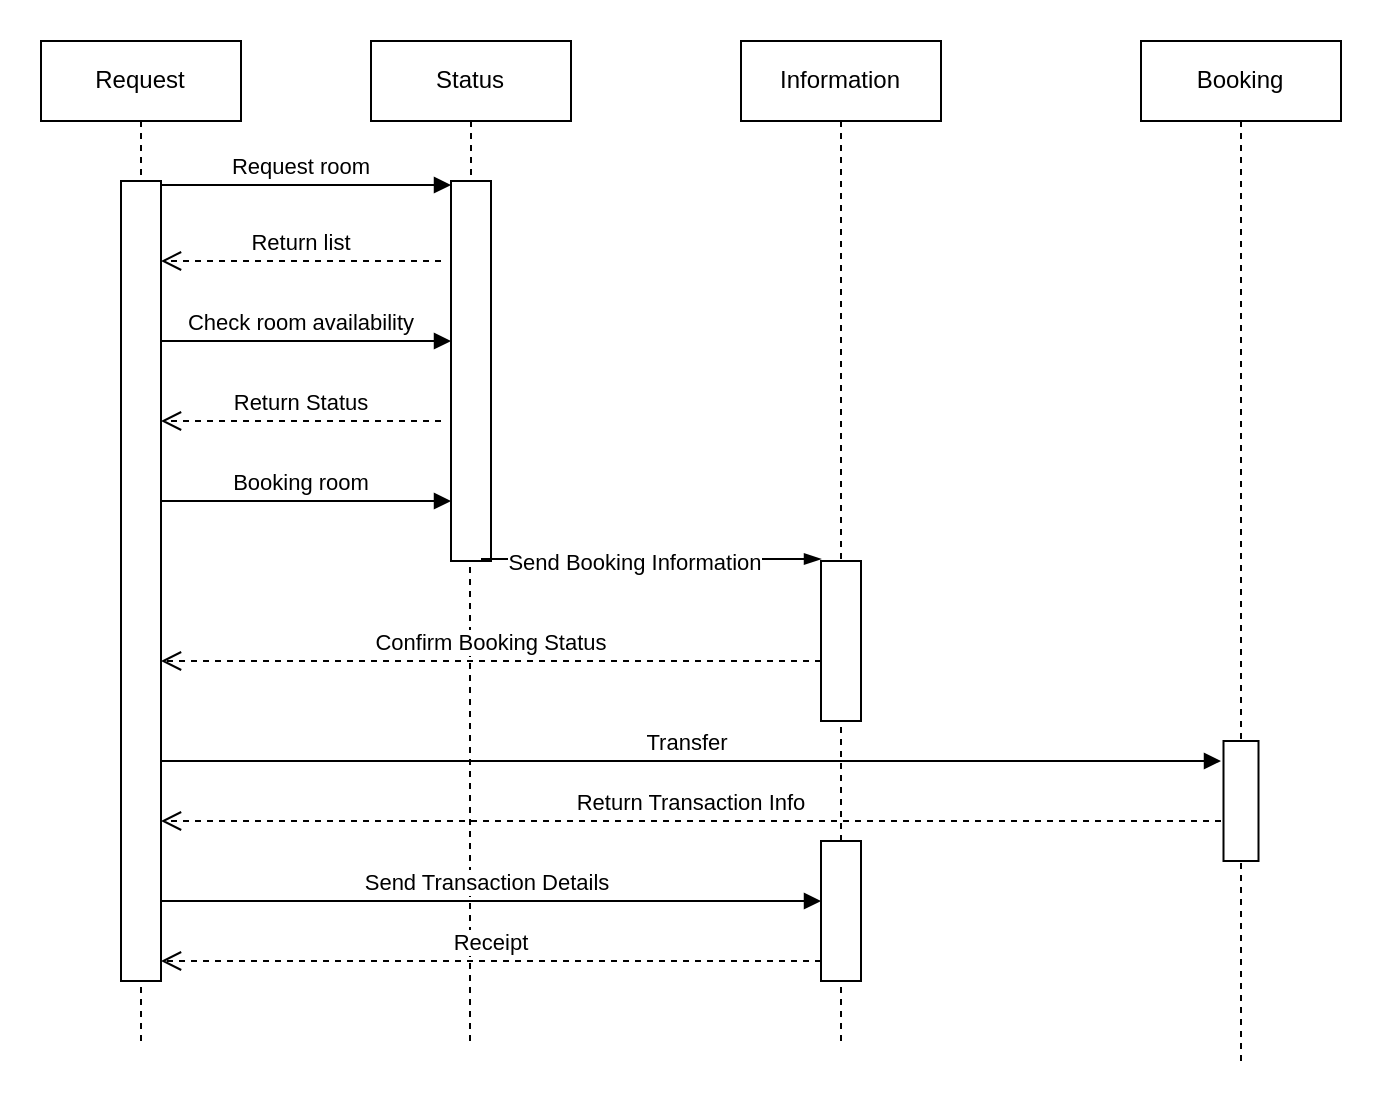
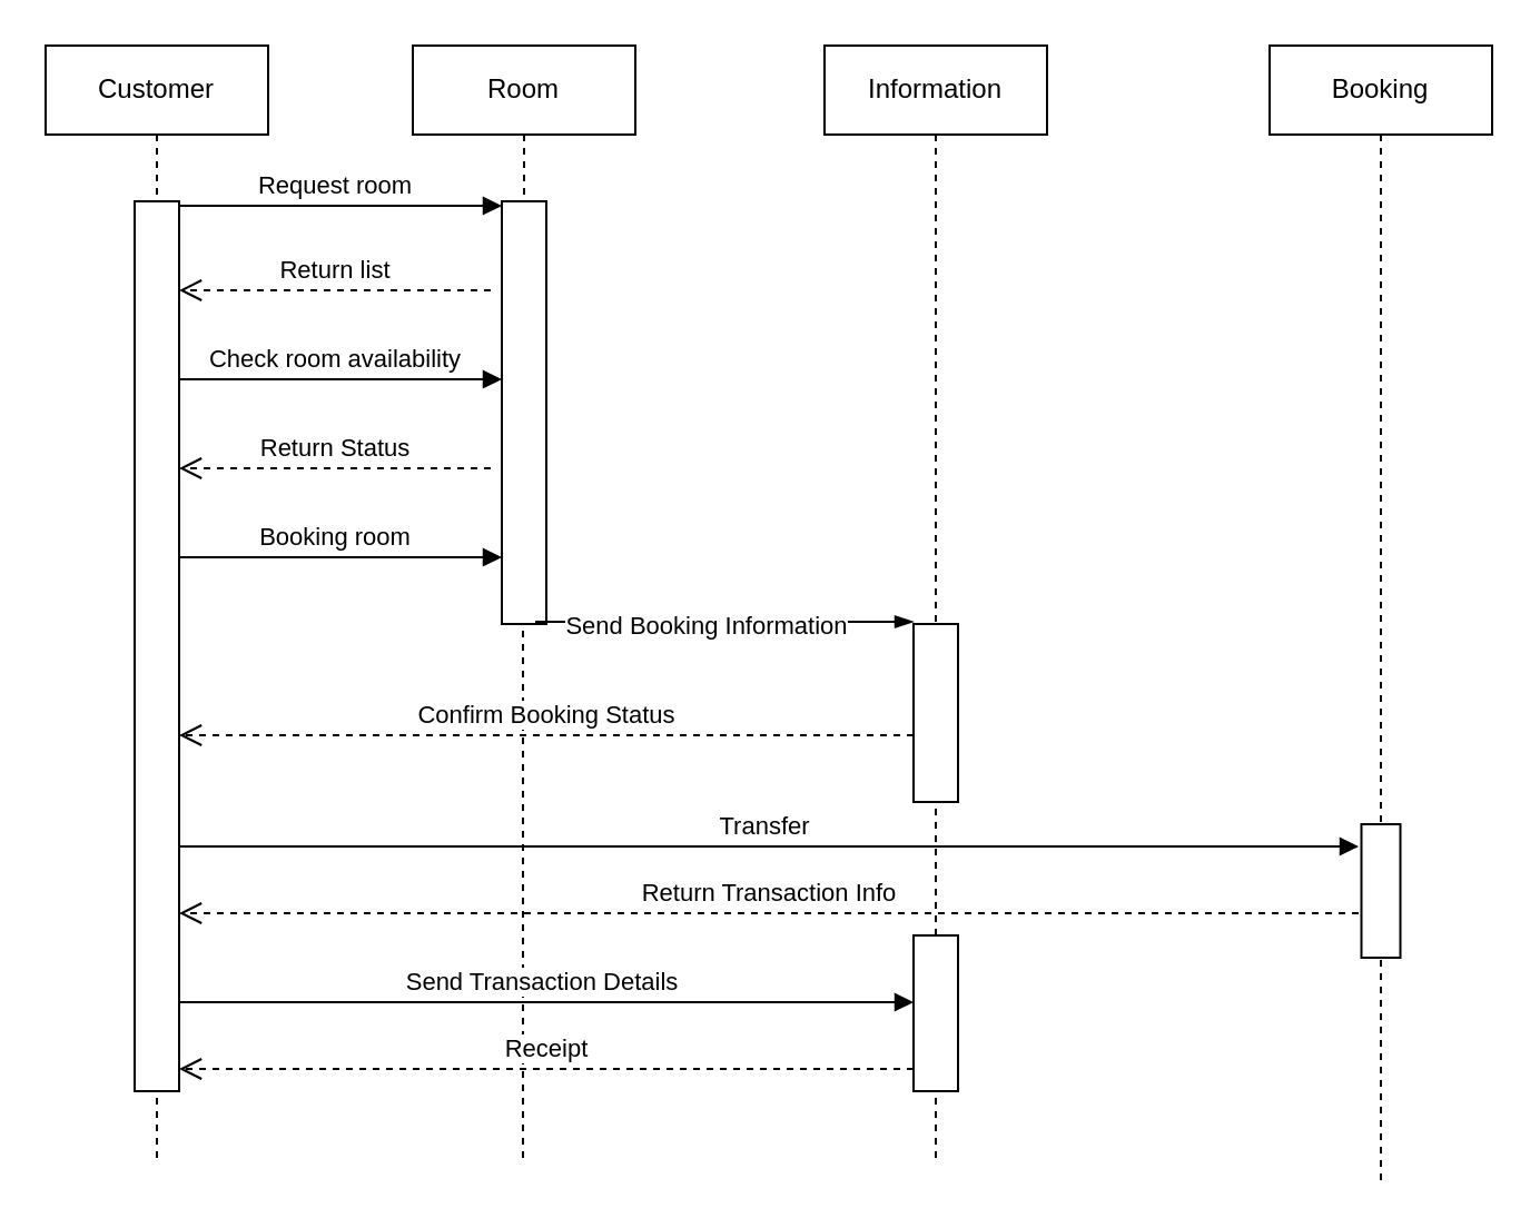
- <mxCell id="2" value="Request" style="shape=umlLifeline;perimeter=lifelinePerimeter;whiteSpace=wrap;html=1;container=1;dropTarget=0;collapsible=0;recursiveResize=0;outlineConnect=0;portConstraint=eastwest;newEdgeStyle={&quot;curved&quot;:0,&quot;rounded&quot;:0};" vertex="1" parent="1"><mxGeometry x="20" y="20" width="100" height="70" as="geometry" /></mxCell>
+ <mxCell id="2" value="Customer" style="shape=umlLifeline;perimeter=lifelinePerimeter;whiteSpace=wrap;html=1;container=1;dropTarget=0;collapsible=0;recursiveResize=0;outlineConnect=0;portConstraint=eastwest;newEdgeStyle={&quot;curved&quot;:0,&quot;rounded&quot;:0};" vertex="1" parent="1"><mxGeometry x="20" y="20" width="100" height="70" as="geometry" /></mxCell>
- <mxCell id="5" value="Status" style="shape=umlLifeline;perimeter=lifelinePerimeter;whiteSpace=wrap;html=1;container=1;dropTarget=0;collapsible=0;recursiveResize=0;outlineConnect=0;portConstraint=eastwest;newEdgeStyle={&quot;curved&quot;:0,&quot;rounded&quot;:0};" vertex="1" parent="1"><mxGeometry x="185" y="20" width="100" height="70" as="geometry" /></mxCell>
+ <mxCell id="5" value="Room" style="shape=umlLifeline;perimeter=lifelinePerimeter;whiteSpace=wrap;html=1;container=1;dropTarget=0;collapsible=0;recursiveResize=0;outlineConnect=0;portConstraint=eastwest;newEdgeStyle={&quot;curved&quot;:0,&quot;rounded&quot;:0};" vertex="1" parent="1"><mxGeometry x="185" y="20" width="100" height="70" as="geometry" /></mxCell>
